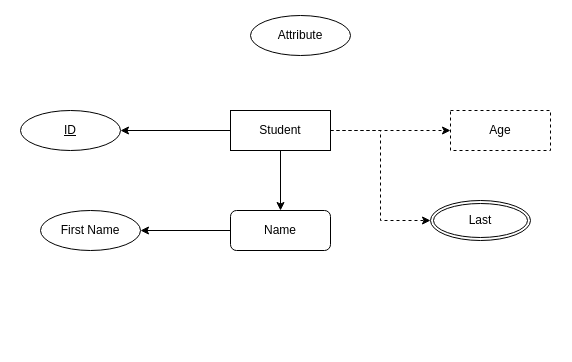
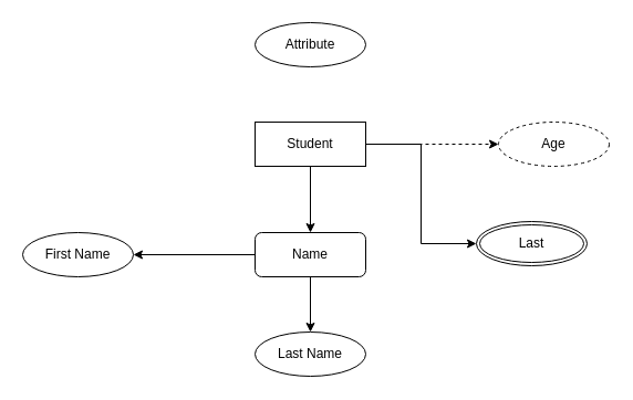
- <mxCell id="15" value="Attribute" style="ellipse;whiteSpace=wrap;html=1;align=center;" vertex="1" parent="1"><mxGeometry x="250" y="15" width="100" height="40" as="geometry" /></mxCell>
+ <mxCell id="15" value="Attribute" style="ellipse;whiteSpace=wrap;html=1;align=center;" vertex="1" parent="1"><mxGeometry x="230" y="20" width="100" height="40" as="geometry" /></mxCell>
- <mxCell id="9" value="ID" style="ellipse;whiteSpace=wrap;html=1;align=center;fontStyle=4;" vertex="1" parent="1"><mxGeometry x="20" y="110" width="100" height="40" as="geometry" /></mxCell>
- <mxCell id="2" style="edgeStyle=orthogonalEdgeStyle;rounded=0;orthogonalLoop=1;jettySize=auto;html=1;exitX=0;exitY=0.5;exitDx=0;exitDy=0;entryX=1;entryY=0.5;entryDx=0;entryDy=0;" edge="1" parent="1" source="8" target="9"><mxGeometry relative="1" as="geometry" /></mxCell>
- <mxCell id="17" value="Age" style="whiteSpace=wrap;html=1;align=center;dashed=1;rounded=0;" vertex="1" parent="1"><mxGeometry x="450" y="110" width="100" height="40" as="geometry" /></mxCell>
+ <mxCell id="17" value="Age" style="ellipse;whiteSpace=wrap;html=1;align=center;dashed=1;" vertex="1" parent="1"><mxGeometry x="450" y="110" width="100" height="40" as="geometry" /></mxCell>
- <mxCell id="6" style="edgeStyle=orthogonalEdgeStyle;rounded=0;orthogonalLoop=1;jettySize=auto;html=1;exitX=1;exitY=0.5;exitDx=0;exitDy=0;entryX=0;entryY=0.5;entryDx=0;entryDy=0;dashed=1;" edge="1" parent="1" source="8" target="16"><mxGeometry relative="1" as="geometry"><Array as="points"><mxPoint x="380" y="130" /><mxPoint x="380" y="220" /></Array></mxGeometry></mxCell>
+ <mxCell id="6" style="edgeStyle=orthogonalEdgeStyle;rounded=0;orthogonalLoop=1;jettySize=auto;html=1;exitX=1;exitY=0.5;exitDx=0;exitDy=0;entryX=0;entryY=0.5;entryDx=0;entryDy=0;" edge="1" parent="1" source="8" target="16"><mxGeometry relative="1" as="geometry"><Array as="points"><mxPoint x="380" y="130" /><mxPoint x="380" y="220" /></Array></mxGeometry></mxCell>
- <mxCell id="13" value="First Name" style="ellipse;whiteSpace=wrap;html=1;align=center;" vertex="1" parent="1"><mxGeometry x="40" y="210" width="100" height="40" as="geometry" /></mxCell>
+ <mxCell id="13" value="First Name" style="ellipse;whiteSpace=wrap;html=1;align=center;" vertex="1" parent="1"><mxGeometry x="20" y="210" width="100" height="40" as="geometry" /></mxCell>
+ <mxCell id="11" style="edgeStyle=orthogonalEdgeStyle;rounded=0;orthogonalLoop=1;jettySize=auto;html=1;exitX=0.5;exitY=1;exitDx=0;exitDy=0;entryX=0.5;entryY=0;entryDx=0;entryDy=0;" edge="1" parent="1" source="12" target="14"><mxGeometry relative="1" as="geometry" /></mxCell>
+ <mxCell id="14" value="Last Name" style="ellipse;whiteSpace=wrap;html=1;align=center;" vertex="1" parent="1"><mxGeometry x="230" y="300" width="100" height="40" as="geometry" /></mxCell>
